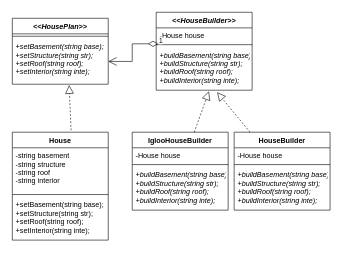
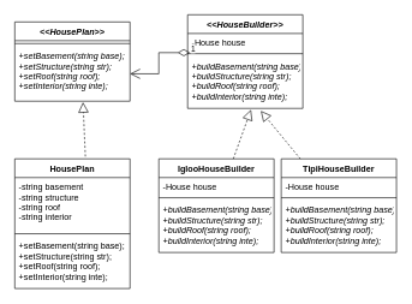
- <mxCell id="6" value="House" style="swimlane;fontStyle=1;align=center;verticalAlign=top;childLayout=stackLayout;horizontal=1;startSize=26;horizontalStack=0;resizeParent=1;resizeParentMax=0;resizeLast=0;collapsible=1;marginBottom=0;" vertex="1" parent="1"><mxGeometry x="20" y="220" width="160" height="180" as="geometry" /></mxCell>
+ <mxCell id="6" value="HousePlan" style="swimlane;fontStyle=1;align=center;verticalAlign=top;childLayout=stackLayout;horizontal=1;startSize=26;horizontalStack=0;resizeParent=1;resizeParentMax=0;resizeLast=0;collapsible=1;marginBottom=0;" vertex="1" parent="1"><mxGeometry x="20" y="220" width="160" height="180" as="geometry" /></mxCell>
- <mxCell id="19" value="HouseBuilder" style="swimlane;fontStyle=1;align=center;verticalAlign=top;childLayout=stackLayout;horizontal=1;startSize=26;horizontalStack=0;resizeParent=1;resizeParentMax=0;resizeLast=0;collapsible=1;marginBottom=0;" vertex="1" parent="1"><mxGeometry x="390" y="220" width="160" height="130" as="geometry" /></mxCell>
+ <mxCell id="19" value="TipiHouseBuilder" style="swimlane;fontStyle=1;align=center;verticalAlign=top;childLayout=stackLayout;horizontal=1;startSize=26;horizontalStack=0;resizeParent=1;resizeParentMax=0;resizeLast=0;collapsible=1;marginBottom=0;" vertex="1" parent="1"><mxGeometry x="390" y="220" width="160" height="130" as="geometry" /></mxCell>
